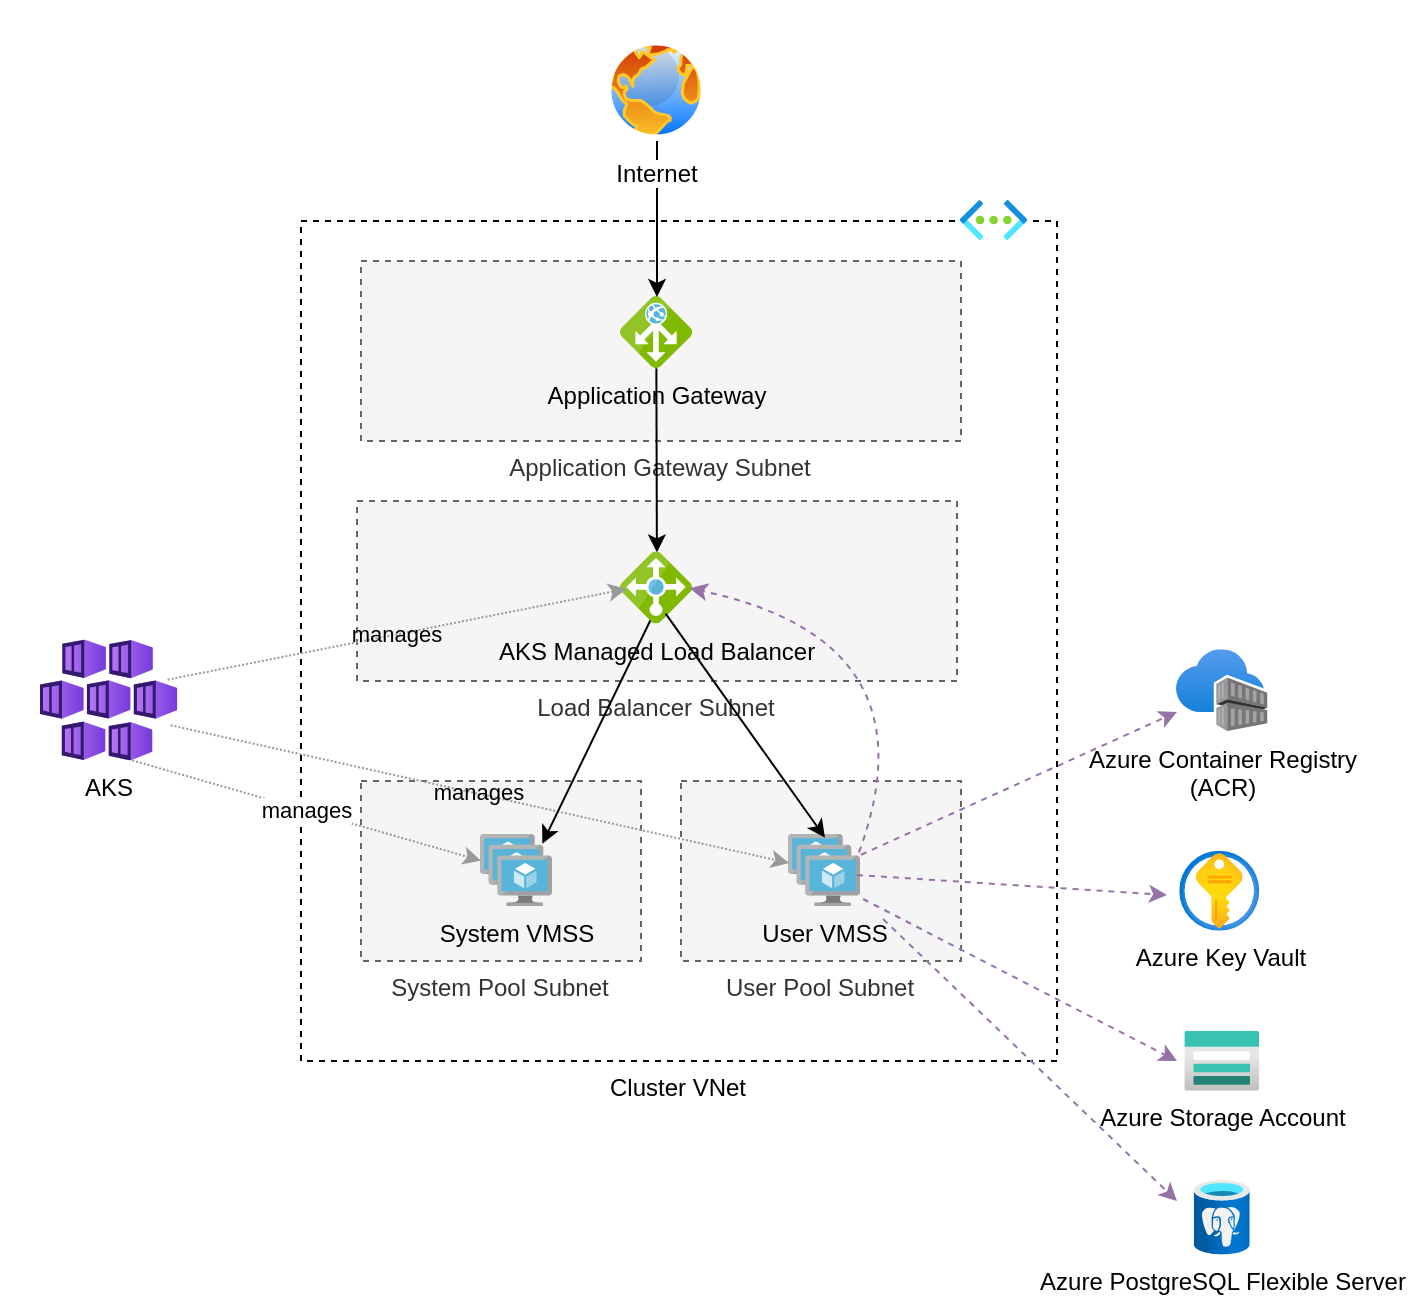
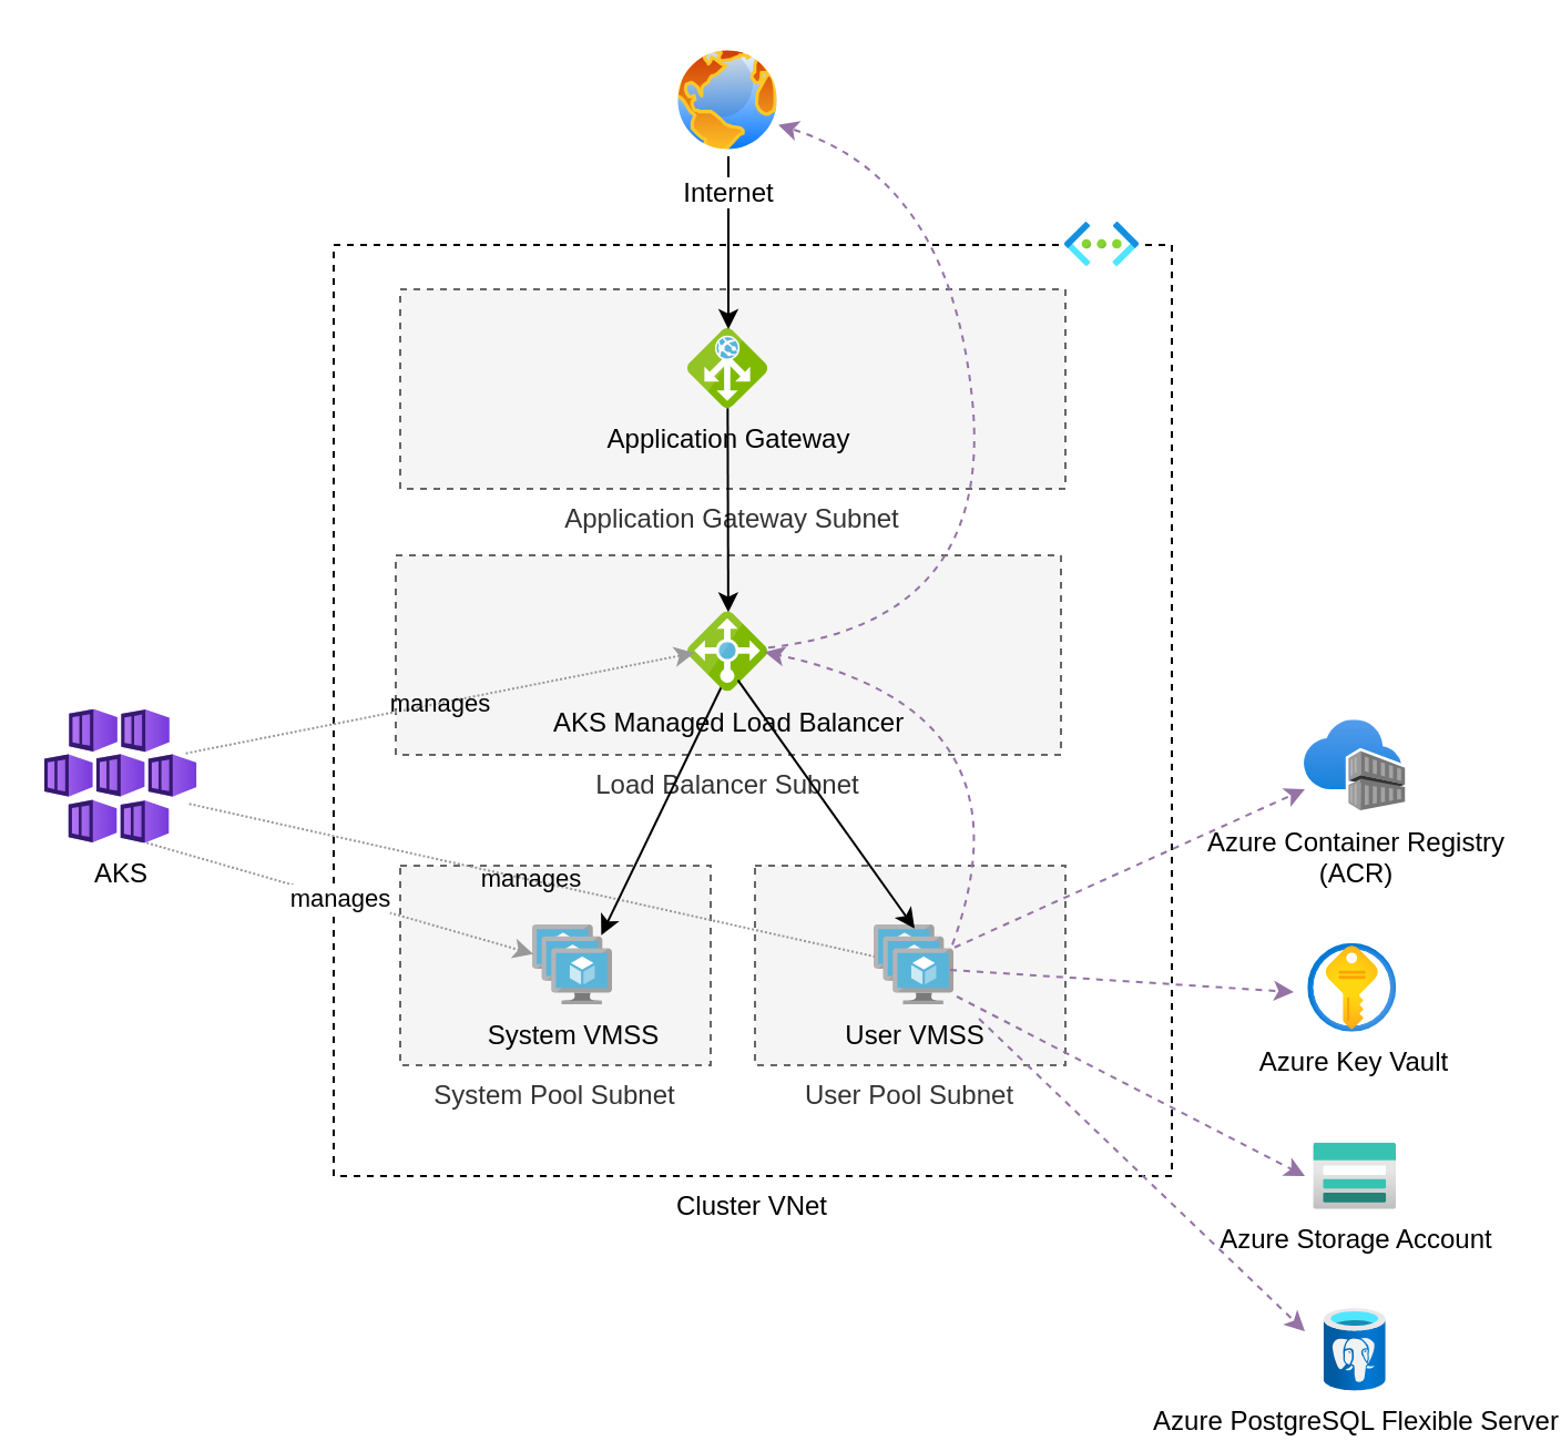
+ <mxCell id="31" style="edgeStyle=none;orthogonalLoop=1;jettySize=auto;html=1;fillColor=#e1d5e7;strokeColor=#9673a6;dashed=1;entryX=1;entryY=0.75;entryDx=0;entryDy=0;curved=1;" edge="1" parent="1" source="19" target="18"><mxGeometry relative="1" as="geometry"><mxPoint x="438.992" y="435.676" as="sourcePoint" /><mxPoint x="354.344" y="303.664" as="targetPoint" /><Array as="points"><mxPoint x="448" y="280" /><mxPoint x="428" y="80" /></Array></mxGeometry></mxCell>
- <mxCell id="13" value="manages" style="endArrow=classic;html=1;exitX=0.944;exitY=0.7;exitDx=0;exitDy=0;exitPerimeter=0;dashed=1;dashPattern=1 1;strokeColor=#999999;labelBackgroundColor=none;" parent="1" source="6" target="10" edge="1"><mxGeometry width="50" height="50" relative="1" as="geometry"><mxPoint x="65.597" y="341.394" as="sourcePoint" /><mxPoint x="225" y="422.31" as="targetPoint" /></mxGeometry></mxCell>
+ <mxCell id="13" value="manages" style="endArrow=none;html=1;exitX=0.944;exitY=0.7;exitDx=0;exitDy=0;exitPerimeter=0;dashed=1;dashPattern=1 1;strokeColor=#999999;labelBackgroundColor=none;" parent="1" source="6" target="10" edge="1"><mxGeometry width="50" height="50" relative="1" as="geometry"><mxPoint x="65.597" y="341.394" as="sourcePoint" /><mxPoint x="225" y="422.31" as="targetPoint" /></mxGeometry></mxCell>
